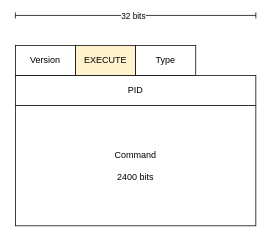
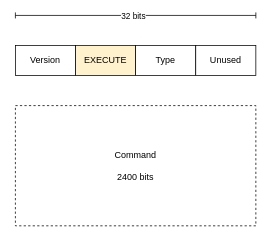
+ <mxCell id="8" value="Unused" style="rounded=0;whiteSpace=wrap;html=1;" vertex="1" parent="1"><mxGeometry x="260" y="60" width="80" height="40" as="geometry" /></mxCell>
- <mxCell id="9" value="PID" style="rounded=0;whiteSpace=wrap;html=1;" vertex="1" parent="1"><mxGeometry x="20" y="100" width="320" height="40" as="geometry" /></mxCell>
- <mxCell id="2" value="&lt;div&gt;Command&lt;/div&gt;&lt;div&gt;&lt;br&gt;&lt;/div&gt;&lt;div&gt;2400 bits&lt;br&gt;&lt;/div&gt;" style="rounded=0;whiteSpace=wrap;html=1;movable=1;resizable=1;rotatable=1;deletable=1;editable=1;locked=0;connectable=1;container=0;" parent="1" vertex="1"><mxGeometry x="20" y="140" width="320" height="160" as="geometry" /></mxCell>
+ <mxCell id="2" value="&lt;div&gt;Command&lt;/div&gt;&lt;div&gt;&lt;br&gt;&lt;/div&gt;&lt;div&gt;2400 bits&lt;br&gt;&lt;/div&gt;" style="rounded=0;whiteSpace=wrap;html=1;movable=1;resizable=1;rotatable=1;deletable=1;editable=1;locked=0;connectable=1;container=0;dashed=1;" parent="1" vertex="1"><mxGeometry x="20" y="140" width="320" height="160" as="geometry" /></mxCell>
